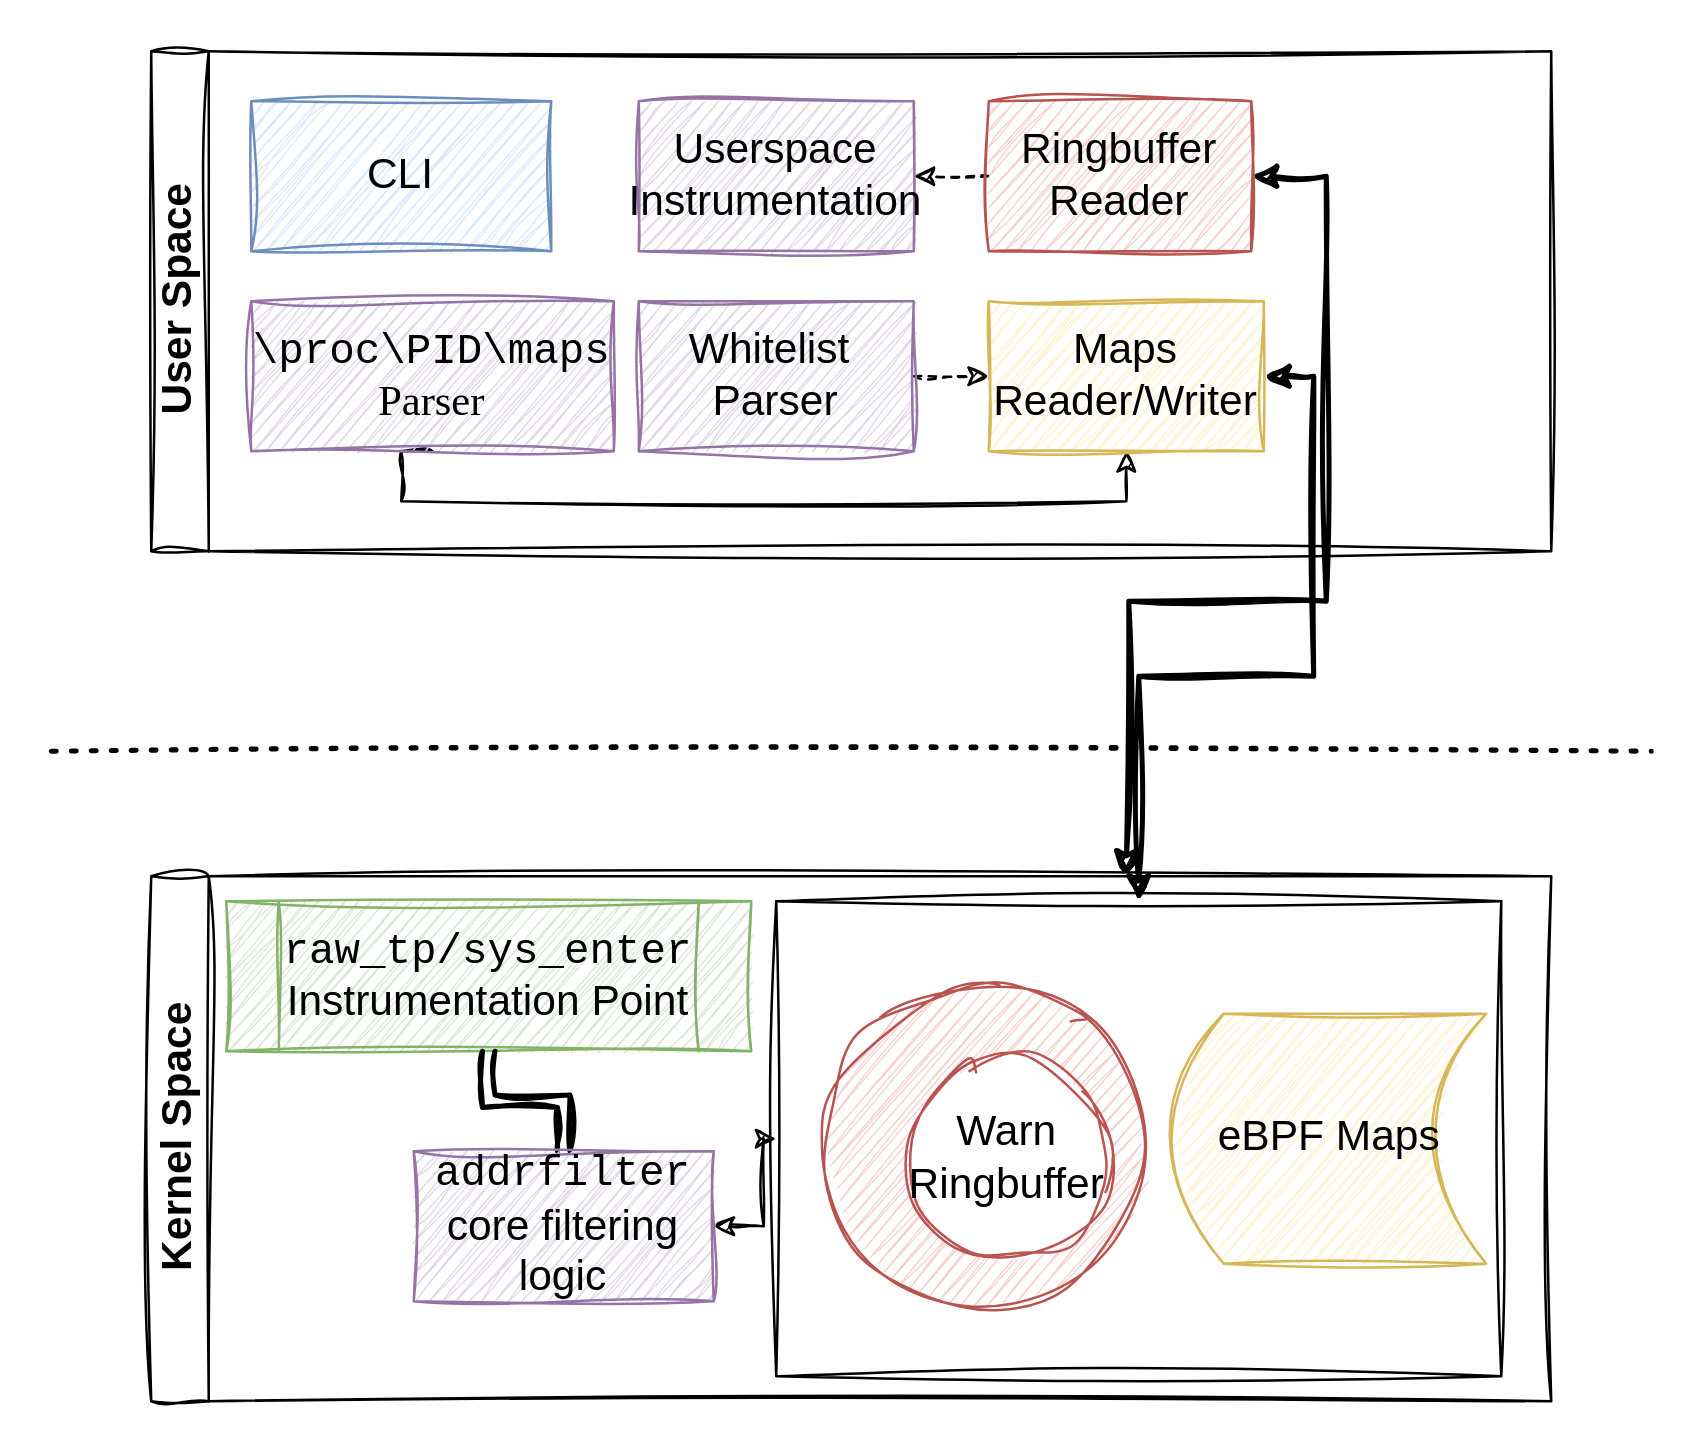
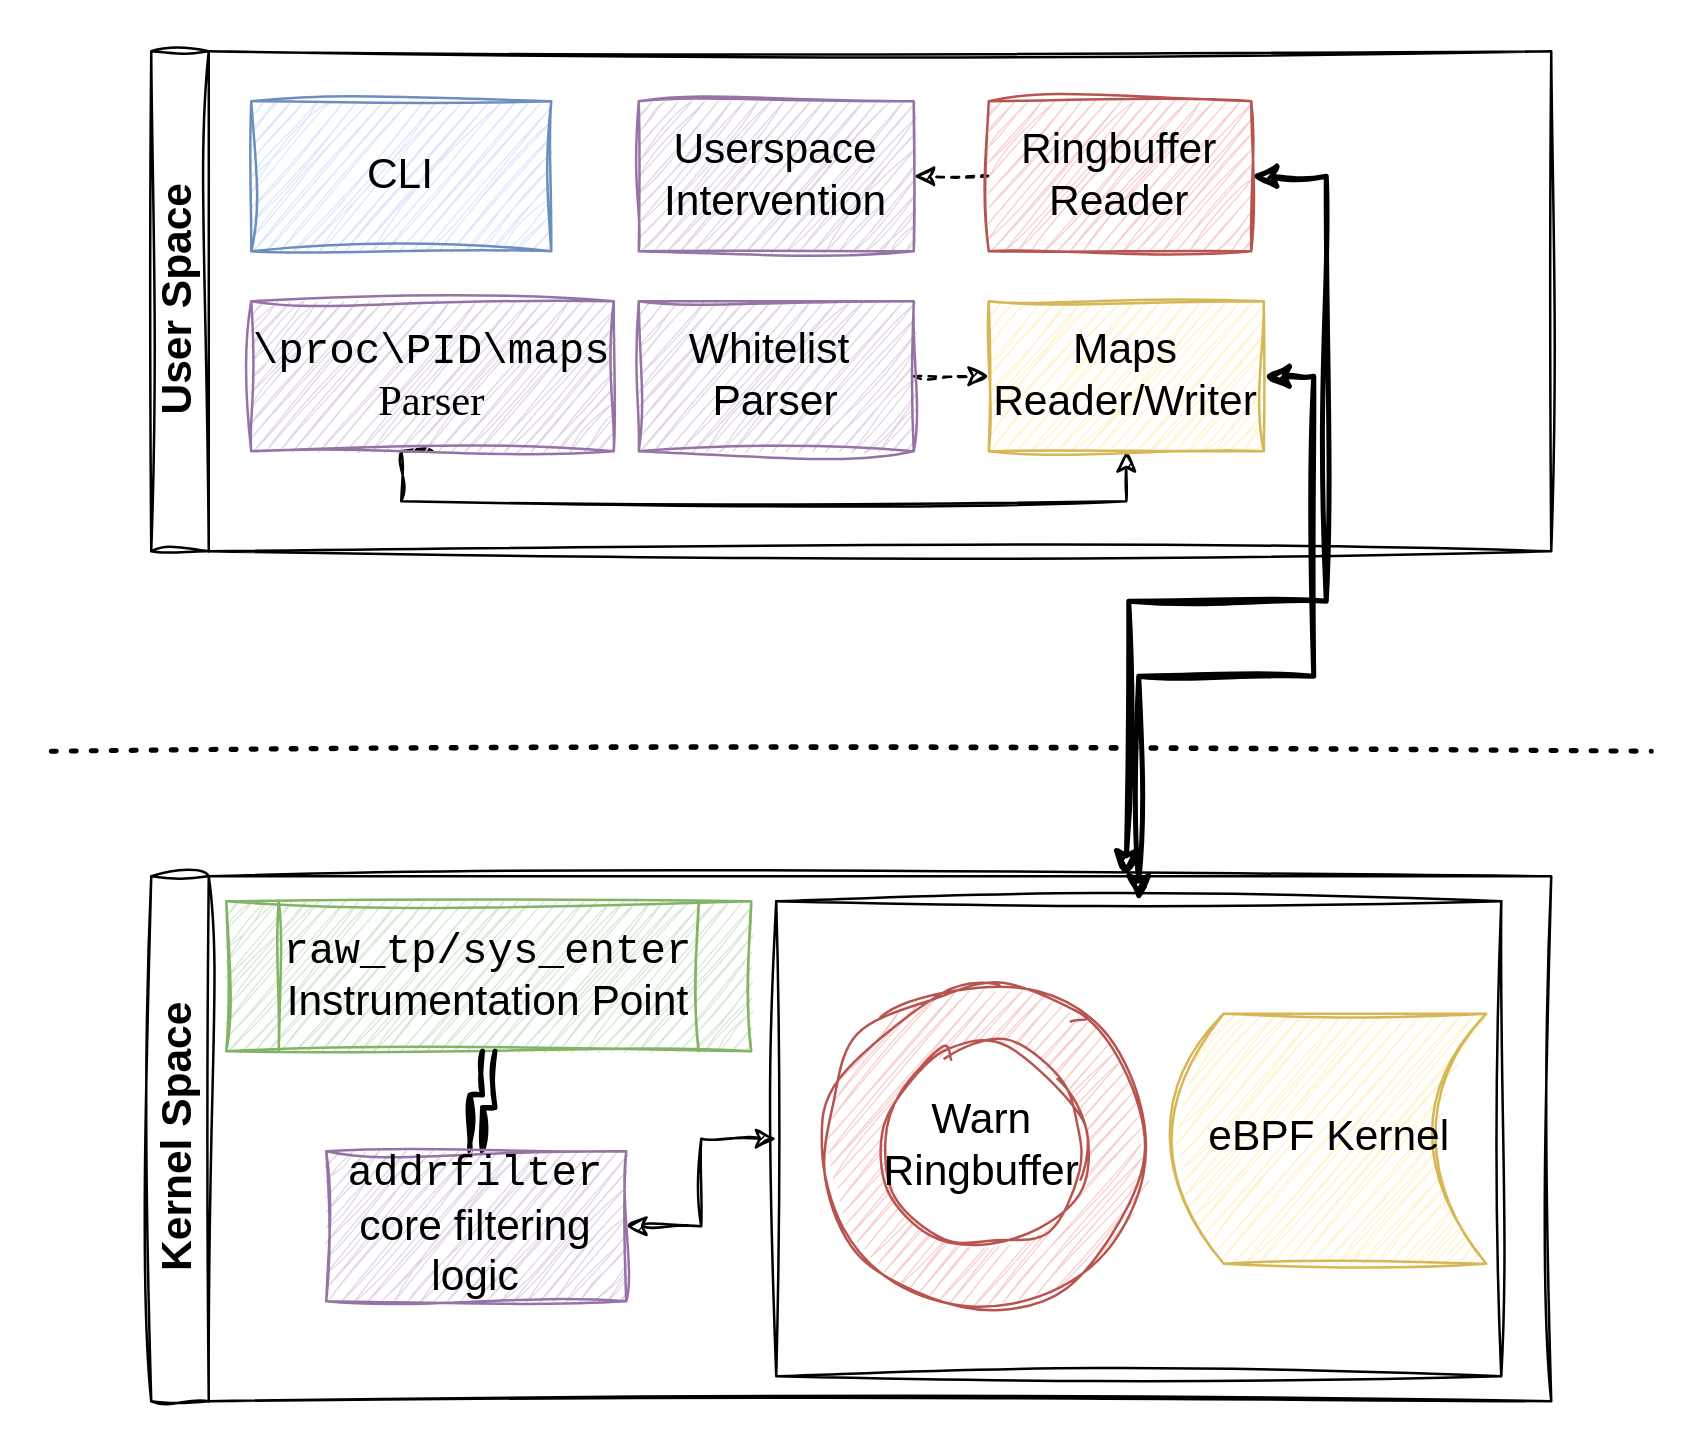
- <mxCell id="20" value="Userspace Instrumentation" style="rounded=0;whiteSpace=wrap;html=1;labelBackgroundColor=none;sketch=1;curveFitting=1;jiggle=2;fillColor=#e1d5e7;strokeColor=#9673a6;fontSize=17;" parent="12" vertex="1"><mxGeometry x="195" y="20" width="110" height="60" as="geometry" /></mxCell>
+ <mxCell id="20" value="Userspace Intervention" style="rounded=0;whiteSpace=wrap;html=1;labelBackgroundColor=none;sketch=1;curveFitting=1;jiggle=2;fillColor=#e1d5e7;strokeColor=#9673a6;fontSize=17;" parent="12" vertex="1"><mxGeometry x="195" y="20" width="110" height="60" as="geometry" /></mxCell>
- <mxCell id="8" value="eBPF Maps" style="shape=dataStorage;whiteSpace=wrap;html=1;fixedSize=1;labelBackgroundColor=none;sketch=1;curveFitting=1;jiggle=2;fillColor=#fff2cc;strokeColor=#d6b656;fontSize=17;" parent="7" vertex="1"><mxGeometry x="159" y="45" width="125" height="100" as="geometry" /></mxCell>
+ <mxCell id="8" value="eBPF Kernel" style="shape=dataStorage;whiteSpace=wrap;html=1;fixedSize=1;labelBackgroundColor=none;sketch=1;curveFitting=1;jiggle=2;fillColor=#fff2cc;strokeColor=#d6b656;fontSize=17;" parent="7" vertex="1"><mxGeometry x="159" y="45" width="125" height="100" as="geometry" /></mxCell>
- <mxCell id="11" value="&lt;font face=&quot;Helvetica&quot;&gt;Warn Ringbuffer&lt;/font&gt;" style="ellipse;whiteSpace=wrap;html=1;aspect=fixed;hachureGap=4;fontFamily=Architects Daughter;fontSource=https%3A%2F%2Ffonts.googleapis.com%2Fcss%3Ffamily%3DArchitects%2BDaughter;sketch=1;curveFitting=1;jiggle=2;strokeColor=light-dark(#b95450, #ededed);fontSize=17;" parent="9" vertex="1"><mxGeometry x="34.376" y="29.375" width="81.25" height="81.25" as="geometry" /></mxCell>
+ <mxCell id="11" value="&lt;font face=&quot;Helvetica&quot;&gt;Warn Ringbuffer&lt;/font&gt;" style="ellipse;whiteSpace=wrap;html=1;aspect=fixed;hachureGap=4;fontFamily=Architects Daughter;fontSource=https%3A%2F%2Ffonts.googleapis.com%2Fcss%3Ffamily%3DArchitects%2BDaughter;sketch=1;curveFitting=1;jiggle=2;strokeColor=light-dark(#b95450, #ededed);fontSize=17;" parent="9" vertex="1"><mxGeometry x="24.376" y="24.375" width="81.25" height="81.25" as="geometry" /></mxCell>
- <mxCell id="6" value="&lt;font face=&quot;Courier New&quot;&gt;addrfilter&lt;/font&gt;&lt;div&gt;core filtering logic&lt;/div&gt;" style="rounded=0;whiteSpace=wrap;html=1;labelBackgroundColor=none;sketch=1;curveFitting=1;jiggle=2;fillColor=#e1d5e7;strokeColor=#9673a6;fontSize=17;" parent="2" vertex="1"><mxGeometry x="105" y="110" width="120" height="60" as="geometry" /></mxCell>
+ <mxCell id="6" value="&lt;font face=&quot;Courier New&quot;&gt;addrfilter&lt;/font&gt;&lt;div&gt;core filtering logic&lt;/div&gt;" style="rounded=0;whiteSpace=wrap;html=1;labelBackgroundColor=none;sketch=1;curveFitting=1;jiggle=2;fillColor=#e1d5e7;strokeColor=#9673a6;fontSize=17;" parent="2" vertex="1"><mxGeometry x="70" y="110" width="120" height="60" as="geometry" /></mxCell>
